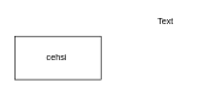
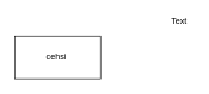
- <mxCell id="3" value="Text" style="text;html=1;strokeColor=none;fillColor=none;align=center;verticalAlign=middle;whiteSpace=wrap;rounded=0;" vertex="1" parent="1"><mxGeometry x="210" y="20" width="40" height="20" as="geometry" /></mxCell>
+ <mxCell id="3" value="Text" style="text;html=1;strokeColor=none;fillColor=none;align=center;verticalAlign=middle;whiteSpace=wrap;rounded=0;" vertex="1" parent="1"><mxGeometry x="230" y="20" width="40" height="20" as="geometry" /></mxCell>
